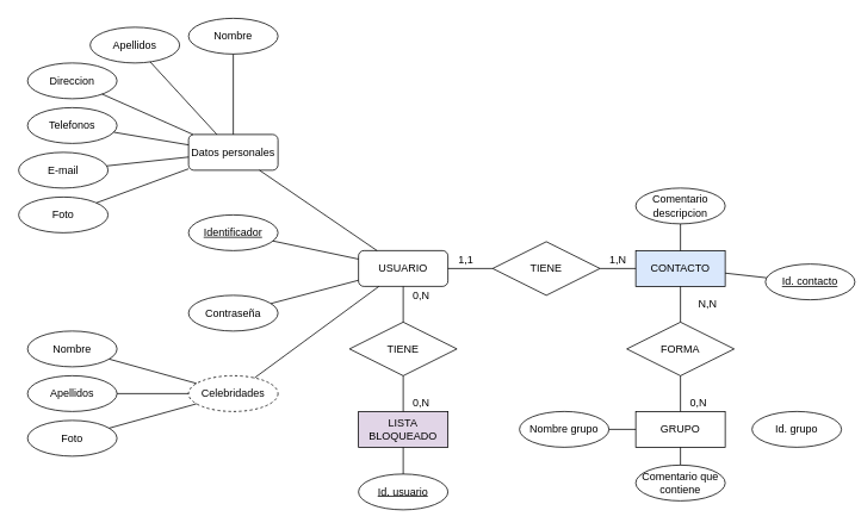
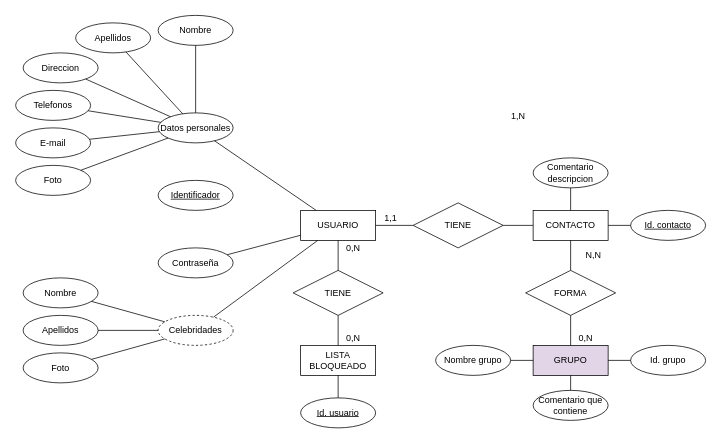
- <mxCell id="6" value="Telefonos" style="ellipse;whiteSpace=wrap;html=1;align=center;" vertex="1" parent="1"><mxGeometry x="30" y="120" width="100" height="40" as="geometry" /></mxCell>
+ <mxCell id="6" value="Telefonos" style="ellipse;whiteSpace=wrap;html=1;align=center;" vertex="1" parent="1"><mxGeometry x="20" y="120" width="100" height="40" as="geometry" /></mxCell>
- <mxCell id="5" value="Datos personales" style="whiteSpace=wrap;html=1;align=center;rounded=1;" vertex="1" parent="1"><mxGeometry x="210" y="150" width="100" height="40" as="geometry" /></mxCell>
+ <mxCell id="5" value="Datos personales" style="ellipse;whiteSpace=wrap;html=1;align=center;" vertex="1" parent="1"><mxGeometry x="210" y="150" width="100" height="40" as="geometry" /></mxCell>
- <mxCell id="22" value="" style="endArrow=none;html=1;rounded=0;" edge="1" parent="1" source="3" target="2"><mxGeometry relative="1" as="geometry"><mxPoint x="138.414" y="205.002" as="sourcePoint" /><mxPoint x="231.646" y="195.09" as="targetPoint" /></mxGeometry></mxCell>
- <mxCell id="52" value="1,N" style="text;html=1;align=center;verticalAlign=middle;resizable=0;points=[];autosize=1;strokeColor=none;fillColor=none;" vertex="1" parent="1"><mxGeometry x="675" y="280" width="30" height="20" as="geometry" /></mxCell>
+ <mxCell id="52" value="1,N" style="text;html=1;align=center;verticalAlign=middle;resizable=0;points=[];autosize=1;strokeColor=none;fillColor=none;" vertex="1" parent="1"><mxGeometry x="675" y="145" width="30" height="20" as="geometry" /></mxCell>
- <mxCell id="2" value="USUARIO" style="whiteSpace=wrap;html=1;align=center;rounded=1;" vertex="1" parent="1"><mxGeometry x="400" y="280" width="100" height="40" as="geometry" /></mxCell>
+ <mxCell id="2" value="USUARIO" style="whiteSpace=wrap;html=1;align=center;" vertex="1" parent="1"><mxGeometry x="400" y="280" width="100" height="40" as="geometry" /></mxCell>
- <mxCell id="29" value="CONTACTO" style="whiteSpace=wrap;html=1;align=center;fillColor=#dae8fc;" vertex="1" parent="1"><mxGeometry x="710" y="280" width="100" height="40" as="geometry" /></mxCell>
+ <mxCell id="29" value="CONTACTO" style="whiteSpace=wrap;html=1;align=center;" vertex="1" parent="1"><mxGeometry x="710" y="280" width="100" height="40" as="geometry" /></mxCell>
- <mxCell id="31" value="&lt;u&gt;Id. contacto&lt;/u&gt;" style="ellipse;whiteSpace=wrap;html=1;align=center;" vertex="1" parent="1"><mxGeometry x="855" y="295" width="100" height="40" as="geometry" /></mxCell>
+ <mxCell id="31" value="&lt;u&gt;Id. contacto&lt;/u&gt;" style="ellipse;whiteSpace=wrap;html=1;align=center;" vertex="1" parent="1"><mxGeometry x="840" y="280" width="100" height="40" as="geometry" /></mxCell>
- <mxCell id="35" value="LISTA BLOQUEADO" style="whiteSpace=wrap;html=1;align=center;fillColor=#e1d5e7;" vertex="1" parent="1"><mxGeometry x="400" y="460" width="100" height="40" as="geometry" /></mxCell>
+ <mxCell id="35" value="LISTA BLOQUEADO" style="whiteSpace=wrap;html=1;align=center;" vertex="1" parent="1"><mxGeometry x="400" y="460" width="100" height="40" as="geometry" /></mxCell>
- <mxCell id="33" value="GRUPO" style="whiteSpace=wrap;html=1;align=center;" vertex="1" parent="1"><mxGeometry x="710" y="460" width="100" height="40" as="geometry" /></mxCell>
+ <mxCell id="33" value="GRUPO" style="whiteSpace=wrap;html=1;align=center;fillColor=#e1d5e7;" vertex="1" parent="1"><mxGeometry x="710" y="460" width="100" height="40" as="geometry" /></mxCell>
+ <mxCell id="49" value="" style="endArrow=none;html=1;rounded=0;" edge="1" parent="1" source="33" target="40"><mxGeometry relative="1" as="geometry"><mxPoint x="720" y="490" as="sourcePoint" /><mxPoint x="690" y="490" as="targetPoint" /></mxGeometry></mxCell>
